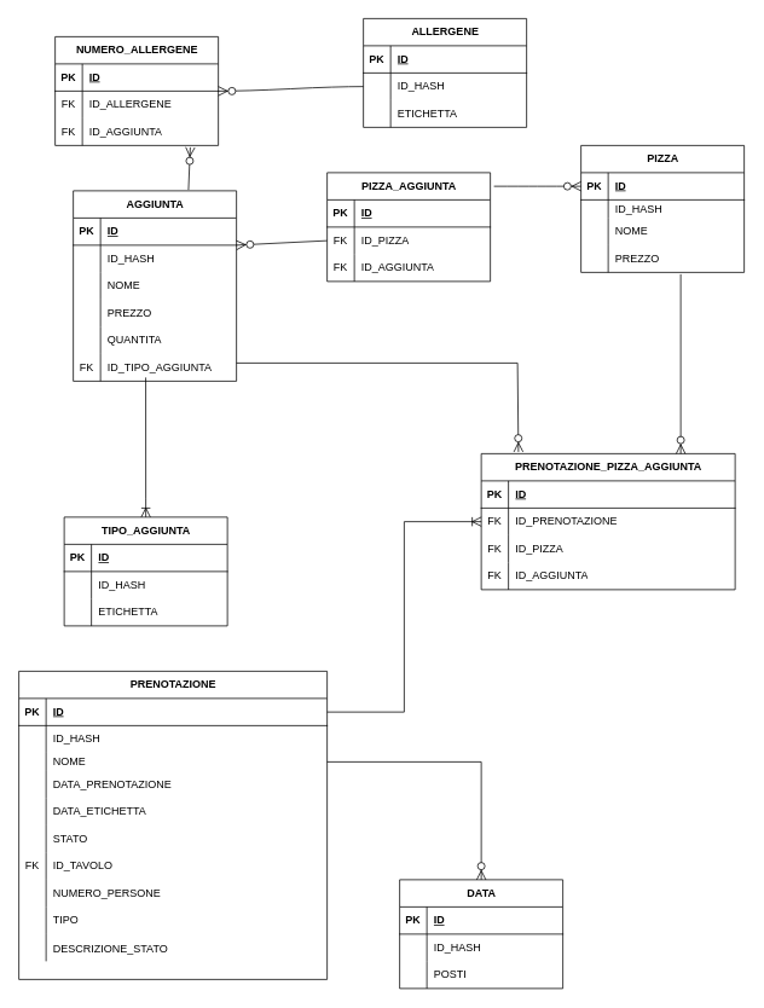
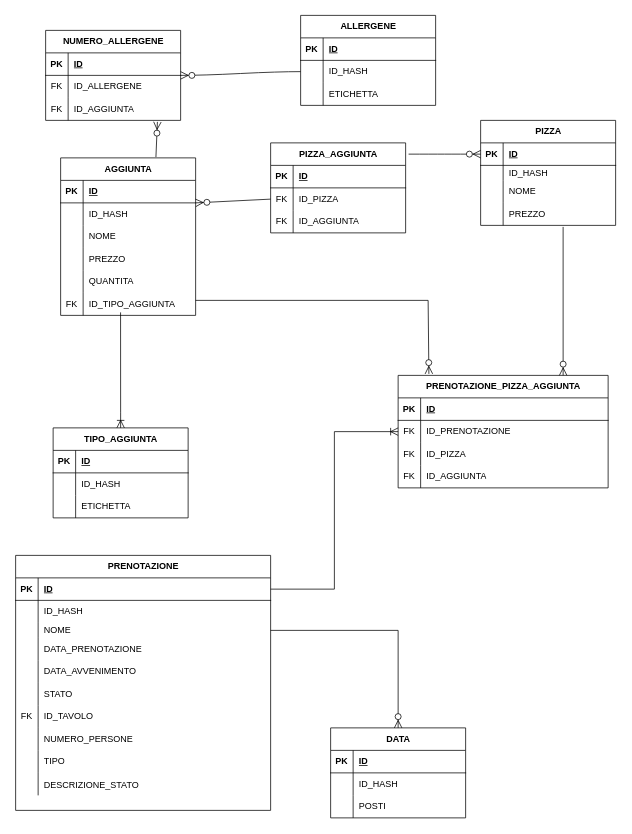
- <mxCell id="17" value="&lt;div&gt;DATA_ETICHETTA&lt;/div&gt;" style="shape=partialRectangle;connectable=0;fillColor=none;top=0;left=0;bottom=0;right=0;align=left;spacingLeft=6;overflow=hidden;whiteSpace=wrap;html=1;" vertex="1" parent="15"><mxGeometry x="30" width="310" height="30" as="geometry"><mxRectangle width="310" height="30" as="alternateBounds" /></mxGeometry></mxCell>
+ <mxCell id="17" value="&lt;div&gt;DATA_AVVENIMENTO&lt;/div&gt;" style="shape=partialRectangle;connectable=0;fillColor=none;top=0;left=0;bottom=0;right=0;align=left;spacingLeft=6;overflow=hidden;whiteSpace=wrap;html=1;" vertex="1" parent="15"><mxGeometry x="30" width="310" height="30" as="geometry"><mxRectangle width="310" height="30" as="alternateBounds" /></mxGeometry></mxCell>
